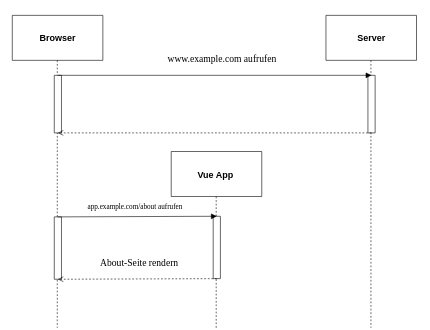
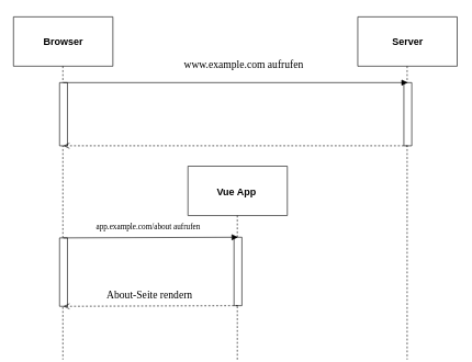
- <mxCell id="26" value="&lt;font style=&quot;font-size: 16px ; font-family: &amp;#34;calibri&amp;#34; ; color: #000000 ; direction: ltr ; letter-spacing: 0px ; line-height: 120% ; opacity: 1&quot;&gt;About-Seite rendern&lt;br&gt;&lt;/font&gt;" style="verticalAlign=middle;align=center;vsdxID=126;fillColor=none;gradientColor=none;shape=stencil(nZBLDoAgDERP0z3SIyjew0SURgSD+Lu9kMZoXLhwN9O+tukAlrNpJg1SzDH4QW/URgNYgZTkjA4UkwJUgGXng+6DX1zLfmoymdXo17xh5zmRJ6Q42BWCfc2oJfdAr+Yv+AP9Cb7OJ3H/2JG1HNGz/84klThPVCc=);strokeColor=none;labelBackgroundColor=none;rounded=0;html=1;whiteSpace=wrap;" parent="1" vertex="1"><mxGeometry x="130" y="428" width="204" height="20" as="geometry" /></mxCell>
+ <mxCell id="26" value="&lt;font style=&quot;font-size: 16px ; font-family: &amp;#34;calibri&amp;#34; ; color: #000000 ; direction: ltr ; letter-spacing: 0px ; line-height: 120% ; opacity: 1&quot;&gt;About-Seite rendern&lt;br&gt;&lt;/font&gt;" style="verticalAlign=middle;align=center;vsdxID=126;fillColor=none;gradientColor=none;shape=stencil(nZBLDoAgDERP0z3SIyjew0SURgSD+Lu9kMZoXLhwN9O+tukAlrNpJg1SzDH4QW/URgNYgZTkjA4UkwJUgGXng+6DX1zLfmoymdXo17xh5zmRJ6Q42BWCfc2oJfdAr+Yv+AP9Cb7OJ3H/2JG1HNGz/84klThPVCc=);strokeColor=none;labelBackgroundColor=none;rounded=0;html=1;whiteSpace=wrap;" parent="1" vertex="1"><mxGeometry x="125" y="438" width="204" height="20" as="geometry" /></mxCell>
